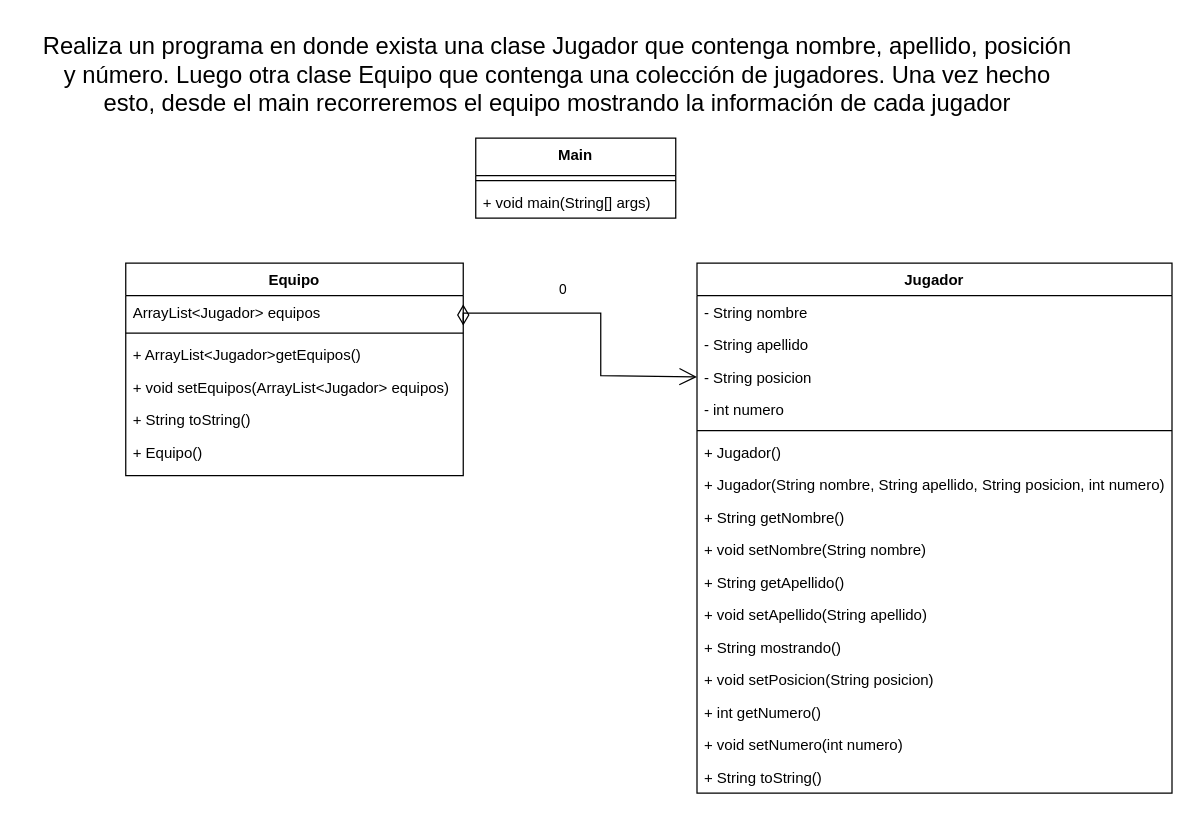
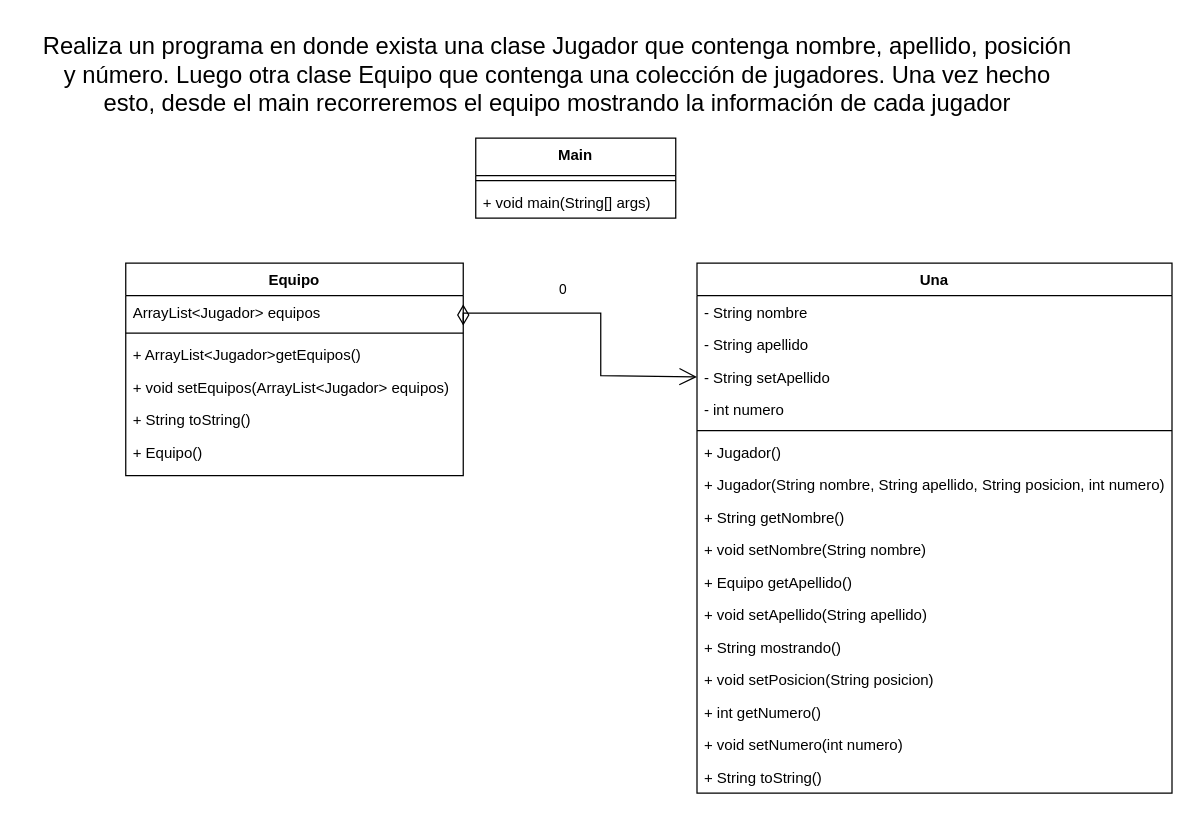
- <mxCell id="9" value="Jugador" style="swimlane;fontStyle=1;align=center;verticalAlign=top;childLayout=stackLayout;horizontal=1;startSize=26;horizontalStack=0;resizeParent=1;resizeParentMax=0;resizeLast=0;collapsible=1;marginBottom=0;" vertex="1" parent="1"><mxGeometry x="557" y="210" width="380" height="424" as="geometry" /></mxCell>
+ <mxCell id="9" value="Una" style="swimlane;fontStyle=1;align=center;verticalAlign=top;childLayout=stackLayout;horizontal=1;startSize=26;horizontalStack=0;resizeParent=1;resizeParentMax=0;resizeLast=0;collapsible=1;marginBottom=0;" vertex="1" parent="1"><mxGeometry x="557" y="210" width="380" height="424" as="geometry" /></mxCell>
- <mxCell id="12" value="- String posicion" style="text;strokeColor=none;fillColor=none;align=left;verticalAlign=top;spacingLeft=4;spacingRight=4;overflow=hidden;rotatable=0;points=[[0,0.5],[1,0.5]];portConstraint=eastwest;" vertex="1" parent="9"><mxGeometry y="78" width="380" height="26" as="geometry" /></mxCell>
+ <mxCell id="12" value="- String setApellido" style="text;strokeColor=none;fillColor=none;align=left;verticalAlign=top;spacingLeft=4;spacingRight=4;overflow=hidden;rotatable=0;points=[[0,0.5],[1,0.5]];portConstraint=eastwest;" vertex="1" parent="9"><mxGeometry y="78" width="380" height="26" as="geometry" /></mxCell>
- <mxCell id="19" value="+ String getApellido()" style="text;strokeColor=none;fillColor=none;align=left;verticalAlign=top;spacingLeft=4;spacingRight=4;overflow=hidden;rotatable=0;points=[[0,0.5],[1,0.5]];portConstraint=eastwest;" vertex="1" parent="9"><mxGeometry y="242" width="380" height="26" as="geometry" /></mxCell>
+ <mxCell id="19" value="+ Equipo getApellido()" style="text;strokeColor=none;fillColor=none;align=left;verticalAlign=top;spacingLeft=4;spacingRight=4;overflow=hidden;rotatable=0;points=[[0,0.5],[1,0.5]];portConstraint=eastwest;" vertex="1" parent="9"><mxGeometry y="242" width="380" height="26" as="geometry" /></mxCell>
